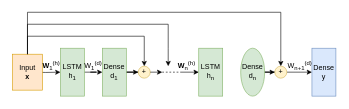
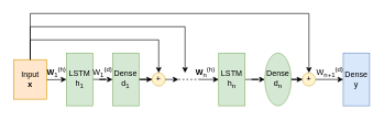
+ <mxCell id="7" value="" style="edgeStyle=orthogonalEdgeStyle;rounded=0;orthogonalLoop=1;jettySize=auto;html=1;" edge="1" parent="1" source="8" target="10"><mxGeometry relative="1" as="geometry" /></mxCell>
